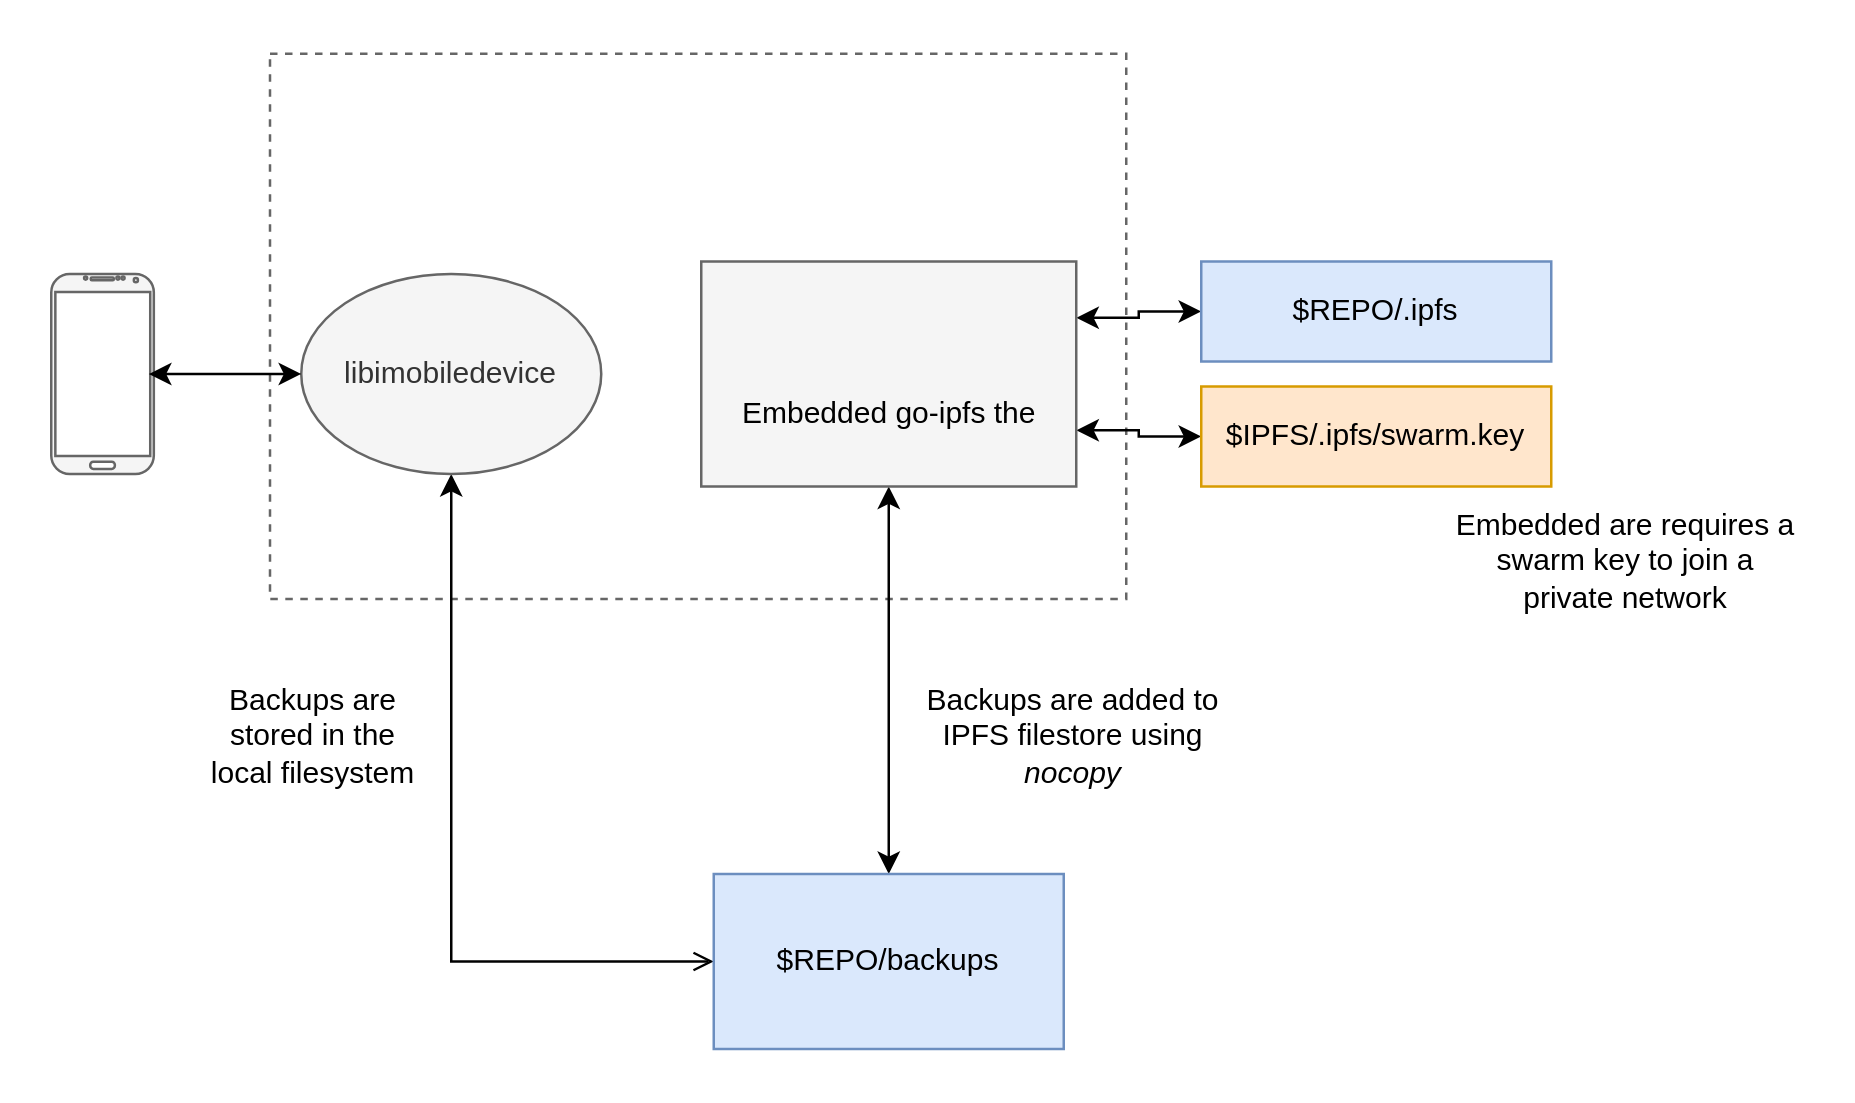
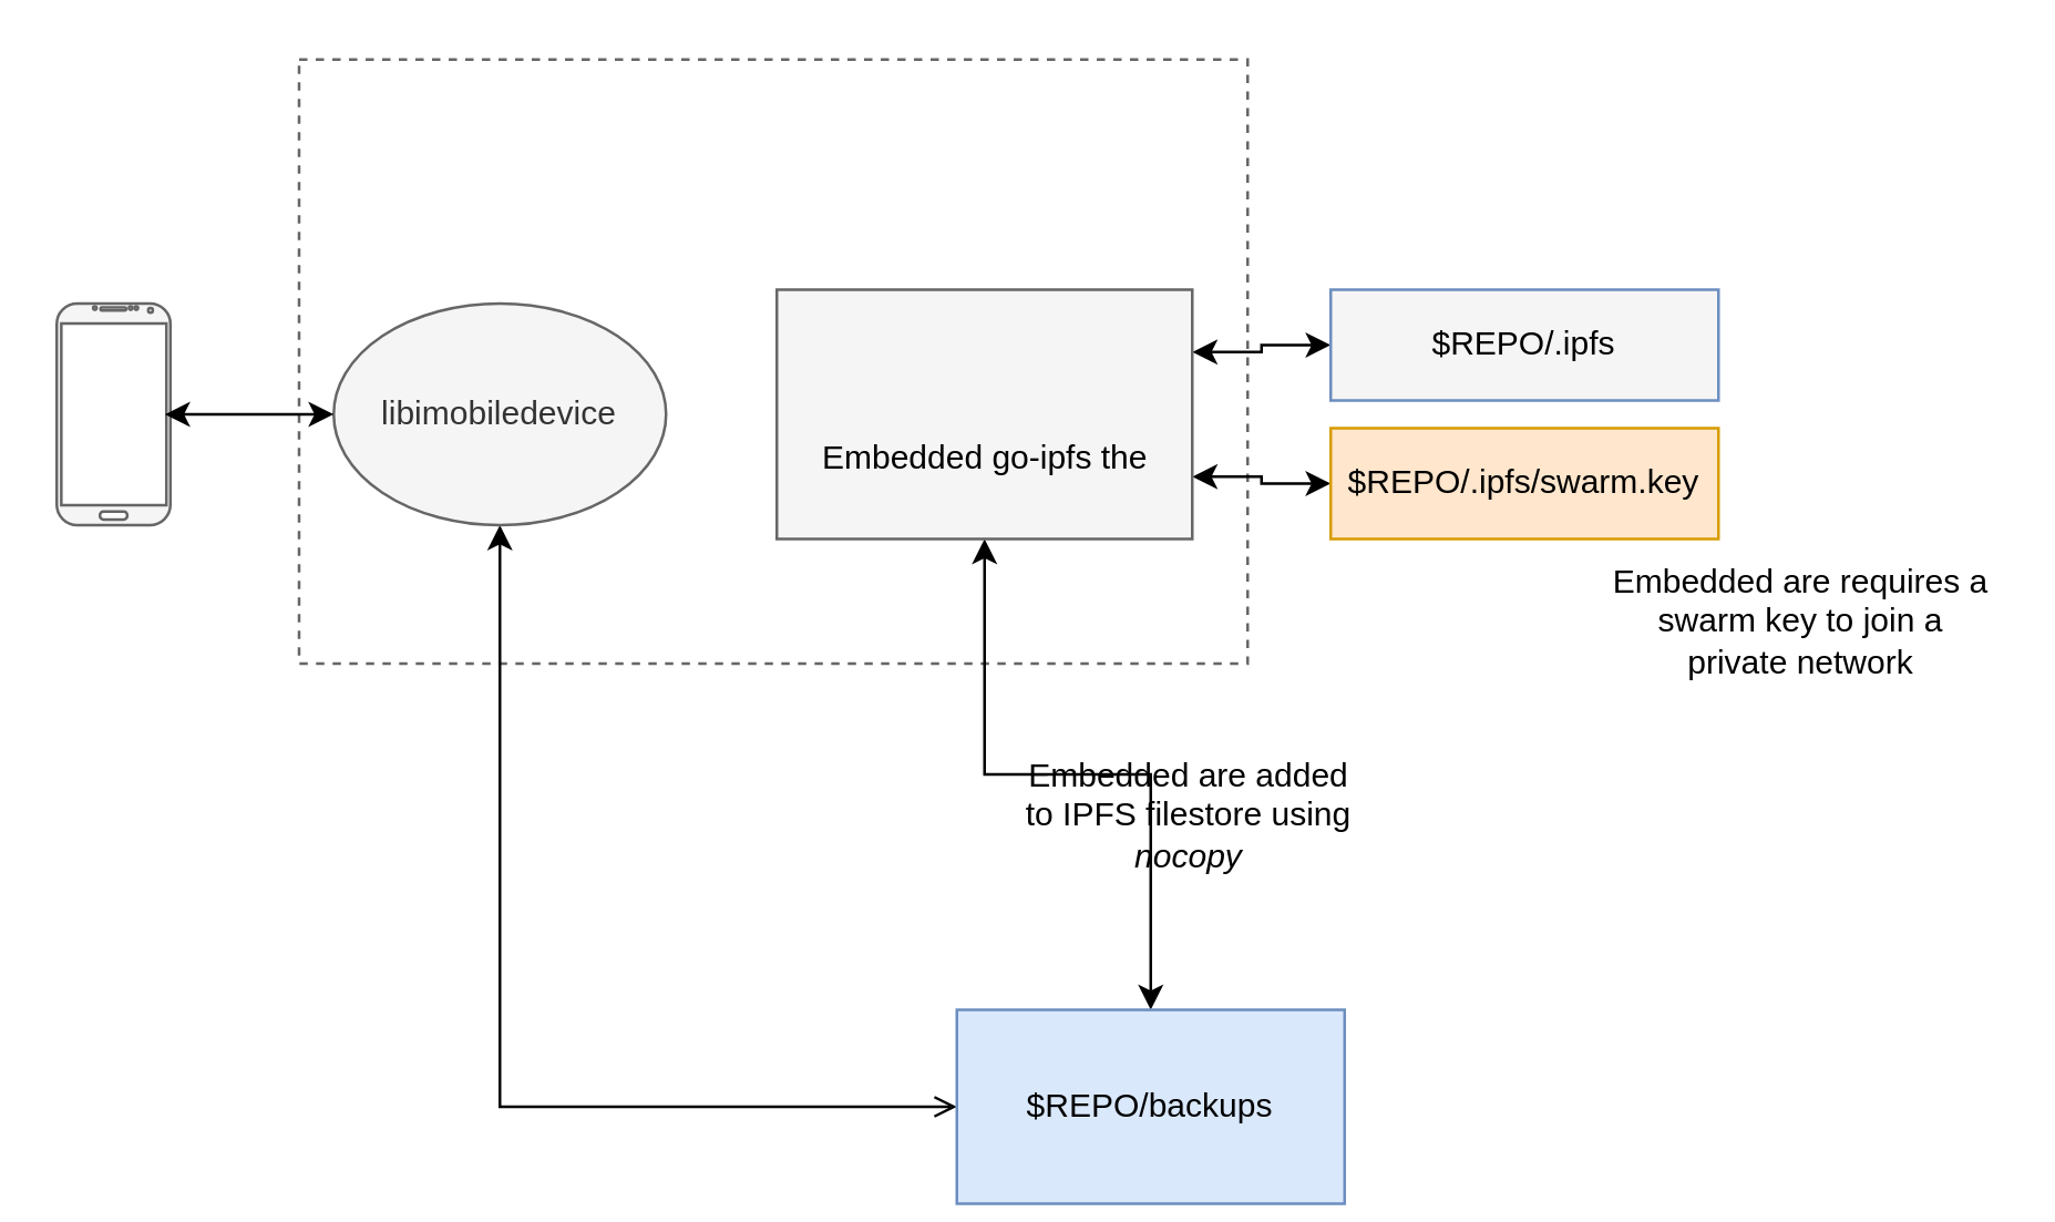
- <mxCell id="9" value="$REPO/.ipfs" style="rounded=0;whiteSpace=wrap;html=1;fillColor=#dae8fc;strokeColor=#6c8ebf;" vertex="1" parent="1"><mxGeometry x="480" y="104" width="140" height="40" as="geometry" /></mxCell>
+ <mxCell id="9" value="$REPO/.ipfs" style="rounded=0;whiteSpace=wrap;html=1;fillColor=#f5f5f5;strokeColor=#6c8ebf;" vertex="1" parent="1"><mxGeometry x="480" y="104" width="140" height="40" as="geometry" /></mxCell>
- <mxCell id="14" value="$IPFS/.ipfs/swarm.key" style="rounded=0;whiteSpace=wrap;html=1;fillColor=#ffe6cc;strokeColor=#d79b00;" vertex="1" parent="1"><mxGeometry x="480" y="154" width="140" height="40" as="geometry" /></mxCell>
+ <mxCell id="14" value="$REPO/.ipfs/swarm.key" style="rounded=0;whiteSpace=wrap;html=1;fillColor=#ffe6cc;strokeColor=#d79b00;" vertex="1" parent="1"><mxGeometry x="480" y="154" width="140" height="40" as="geometry" /></mxCell>
- <mxCell id="11" value="Backups are stored in the local filesystem" style="text;html=1;strokeColor=none;fillColor=none;align=center;verticalAlign=middle;whiteSpace=wrap;rounded=0;dashed=1;" vertex="1" parent="1"><mxGeometry x="80" y="269" width="90" height="50" as="geometry" /></mxCell>
- <mxCell id="12" value="Backups are added to IPFS filestore using &lt;i&gt;nocopy&lt;/i&gt;" style="text;html=1;strokeColor=none;fillColor=none;align=center;verticalAlign=middle;whiteSpace=wrap;rounded=0;dashed=1;" vertex="1" parent="1"><mxGeometry x="368.75" y="269" width="120" height="50" as="geometry" /></mxCell>
+ <mxCell id="12" value="Embedded are added to IPFS filestore using &lt;i&gt;nocopy&lt;/i&gt;" style="text;html=1;strokeColor=none;fillColor=none;align=center;verticalAlign=middle;whiteSpace=wrap;rounded=0;dashed=1;" vertex="1" parent="1"><mxGeometry x="368.75" y="269" width="120" height="50" as="geometry" /></mxCell>
- <mxCell id="7" value="$REPO/backups" style="rounded=0;whiteSpace=wrap;html=1;fillColor=#dae8fc;strokeColor=#6c8ebf;" vertex="1" parent="1"><mxGeometry x="285" y="349" width="140" height="70" as="geometry" /></mxCell>
+ <mxCell id="7" value="$REPO/backups" style="rounded=0;whiteSpace=wrap;html=1;fillColor=#dae8fc;strokeColor=#6c8ebf;" vertex="1" parent="1"><mxGeometry x="345" y="364" width="140" height="70" as="geometry" /></mxCell>
